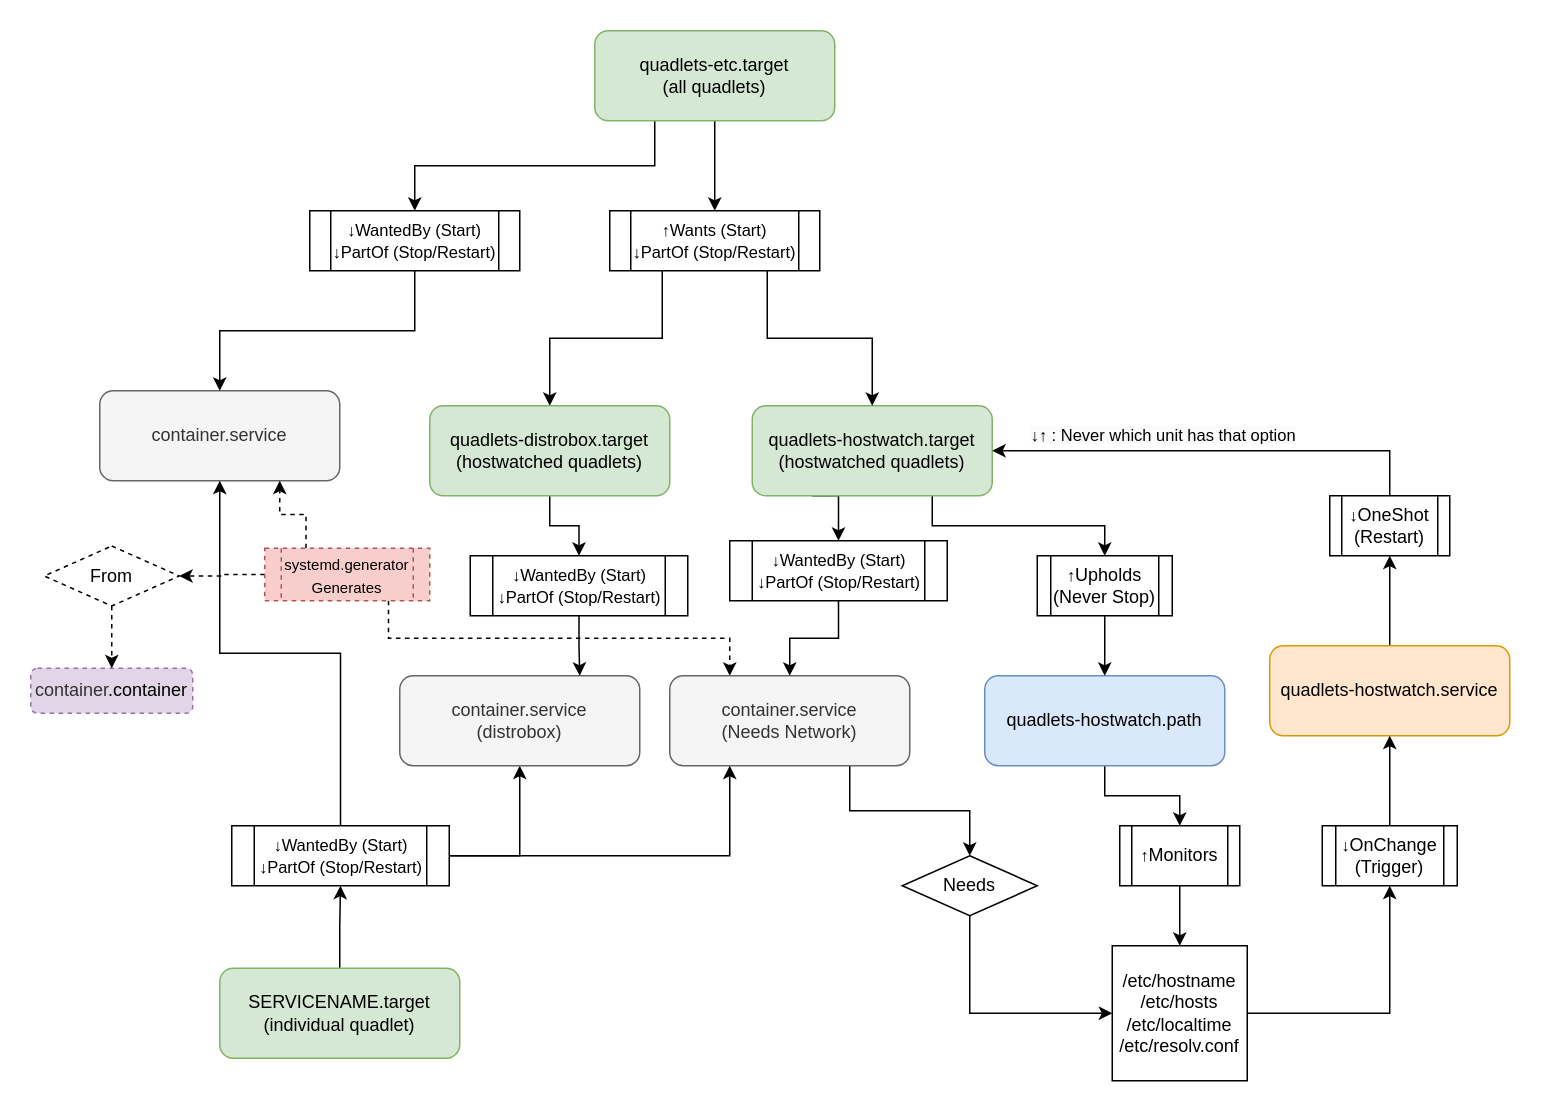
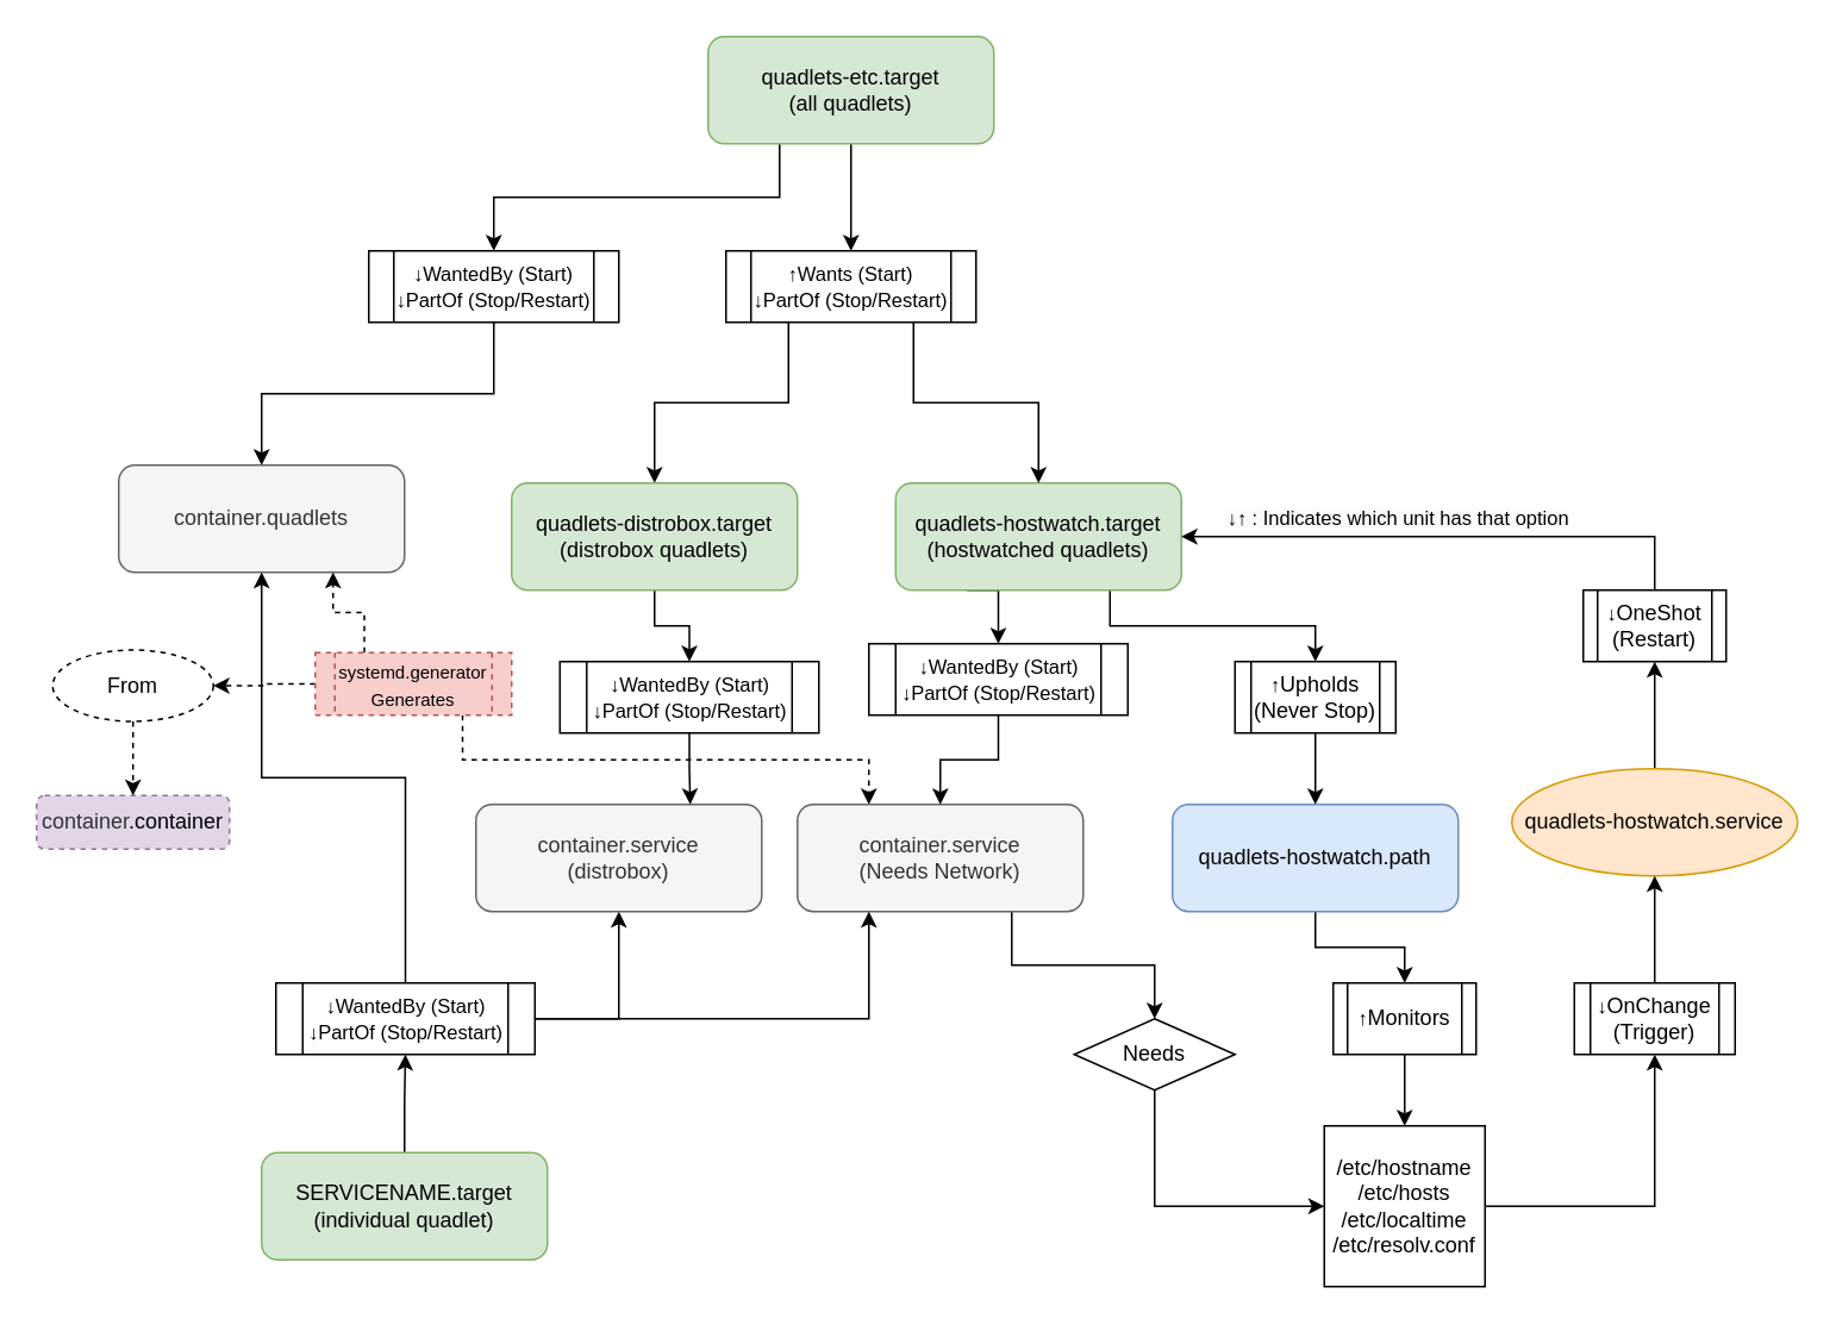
- <mxCell id="32" value="container.service" style="rounded=1;whiteSpace=wrap;html=1;fillColor=#f5f5f5;strokeColor=#666666;fontColor=#333333;" parent="1" vertex="1"><mxGeometry x="66" y="260" width="160" height="60" as="geometry" /></mxCell>
+ <mxCell id="32" value="container.quadlets" style="rounded=1;whiteSpace=wrap;html=1;fillColor=#f5f5f5;strokeColor=#666666;fontColor=#333333;" parent="1" vertex="1"><mxGeometry x="66" y="260" width="160" height="60" as="geometry" /></mxCell>
- <mxCell id="52" value="&lt;span style=&quot;text-align: center; font-size: 11px; color: rgb(0, 0, 0); background-color: rgb(251, 251, 251);&quot;&gt;↓&lt;/span&gt;&lt;span style=&quot;text-align: center; font-size: 11px; color: rgb(0, 0, 0); background-color: rgb(251, 251, 251);&quot;&gt;↑ : Never which unit has that option&lt;/span&gt;" style="text;strokeColor=none;fillColor=none;align=left;verticalAlign=middle;spacingLeft=4;spacingRight=4;overflow=hidden;points=[[0,0.5],[1,0.5]];portConstraint=eastwest;rotatable=0;whiteSpace=wrap;html=1;" parent="1" vertex="1"><mxGeometry x="681" y="275" width="210" height="30" as="geometry" /></mxCell>
+ <mxCell id="52" value="&lt;span style=&quot;text-align: center; font-size: 11px; color: rgb(0, 0, 0); background-color: rgb(251, 251, 251);&quot;&gt;↓&lt;/span&gt;&lt;span style=&quot;text-align: center; font-size: 11px; color: rgb(0, 0, 0); background-color: rgb(251, 251, 251);&quot;&gt;↑ : Indicates which unit has that option&lt;/span&gt;" style="text;strokeColor=none;fillColor=none;align=left;verticalAlign=middle;spacingLeft=4;spacingRight=4;overflow=hidden;points=[[0,0.5],[1,0.5]];portConstraint=eastwest;rotatable=0;whiteSpace=wrap;html=1;" parent="1" vertex="1"><mxGeometry x="681" y="275" width="210" height="30" as="geometry" /></mxCell>
- <mxCell id="45" value="quadlets-distrobox.target&lt;div&gt;(hostwatched quadlets)&lt;/div&gt;" style="rounded=1;whiteSpace=wrap;html=1;fillColor=#d5e8d4;strokeColor=#82b366;" parent="1" vertex="1"><mxGeometry x="286" y="270" width="160" height="60" as="geometry" /></mxCell>
+ <mxCell id="45" value="quadlets-distrobox.target&lt;div&gt;(distrobox quadlets)&lt;/div&gt;" style="rounded=1;whiteSpace=wrap;html=1;fillColor=#d5e8d4;strokeColor=#82b366;" parent="1" vertex="1"><mxGeometry x="286" y="270" width="160" height="60" as="geometry" /></mxCell>
- <mxCell id="51" value="From" style="rhombus;whiteSpace=wrap;html=1;dashed=1;" parent="1" vertex="1"><mxGeometry x="29" y="363.5" width="90" height="40" as="geometry" /></mxCell>
+ <mxCell id="51" value="From" style="ellipse;whiteSpace=wrap;html=1;dashed=1;" parent="1" vertex="1"><mxGeometry x="29" y="363.5" width="90" height="40" as="geometry" /></mxCell>
- <mxCell id="15" value="quadlets-hostwatch.service" style="rounded=1;whiteSpace=wrap;html=1;fillColor=#ffe6cc;strokeColor=#d79b00;" parent="1" vertex="1"><mxGeometry x="846" y="430" width="160" height="60" as="geometry" /></mxCell>
+ <mxCell id="15" value="quadlets-hostwatch.service" style="ellipse;whiteSpace=wrap;html=1;fillColor=#ffe6cc;strokeColor=#d79b00;" parent="1" vertex="1"><mxGeometry x="846" y="430" width="160" height="60" as="geometry" /></mxCell>
